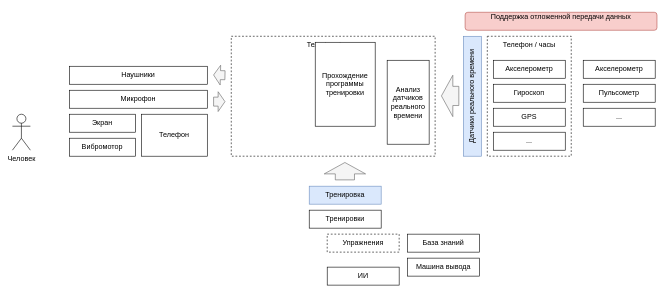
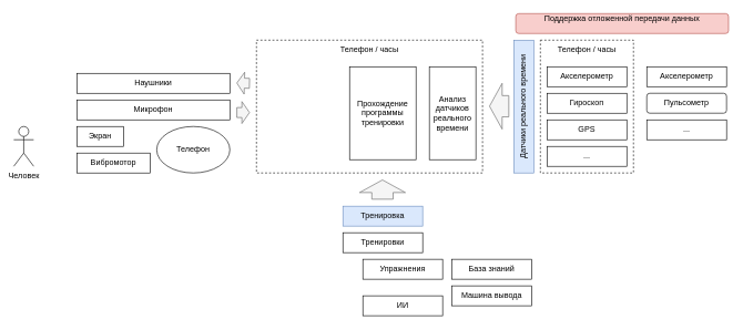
- <mxCell id="15" value="&lt;div&gt;Прохождение программы&lt;/div&gt;&lt;div&gt;тренировки&lt;/div&gt;" style="rounded=0;whiteSpace=wrap;html=1;" parent="1" vertex="1"><mxGeometry x="525" y="70" width="100" height="140" as="geometry" /></mxCell>
+ <mxCell id="15" value="&lt;div&gt;Прохождение программы&lt;/div&gt;&lt;div&gt;тренировки&lt;/div&gt;" style="rounded=0;whiteSpace=wrap;html=1;" parent="1" vertex="1"><mxGeometry x="525" y="100" width="100" height="140" as="geometry" /></mxCell>
- <mxCell id="8" value="Пульсометр" style="rounded=0;whiteSpace=wrap;html=1;" parent="1" vertex="1"><mxGeometry x="972" y="140" width="120" height="30" as="geometry" /></mxCell>
+ <mxCell id="8" value="Пульсометр" style="whiteSpace=wrap;html=1;rounded=1;" parent="1" vertex="1"><mxGeometry x="972" y="140" width="120" height="30" as="geometry" /></mxCell>
- <mxCell id="29" value="Экран" style="rounded=0;whiteSpace=wrap;html=1;" vertex="1" parent="1"><mxGeometry x="115" y="190" width="110" height="30" as="geometry" /></mxCell>
+ <mxCell id="29" value="Экран" style="rounded=0;whiteSpace=wrap;html=1;" vertex="1" parent="1"><mxGeometry x="115" y="190" width="70" height="30" as="geometry" /></mxCell>
- <mxCell id="27" value="Телефон" style="rounded=0;whiteSpace=wrap;html=1;" vertex="1" parent="1"><mxGeometry x="235" y="190" width="110" height="70" as="geometry" /></mxCell>
+ <mxCell id="27" value="Телефон" style="ellipse;whiteSpace=wrap;html=1;" vertex="1" parent="1"><mxGeometry x="235" y="190" width="110" height="70" as="geometry" /></mxCell>
- <mxCell id="18" value="Упражнения" style="rounded=0;whiteSpace=wrap;html=1;dashed=1;" parent="1" vertex="1"><mxGeometry x="545" y="390" width="120" height="30" as="geometry" /></mxCell>
+ <mxCell id="18" value="Упражнения" style="rounded=0;whiteSpace=wrap;html=1;" parent="1" vertex="1"><mxGeometry x="545" y="390" width="120" height="30" as="geometry" /></mxCell>
